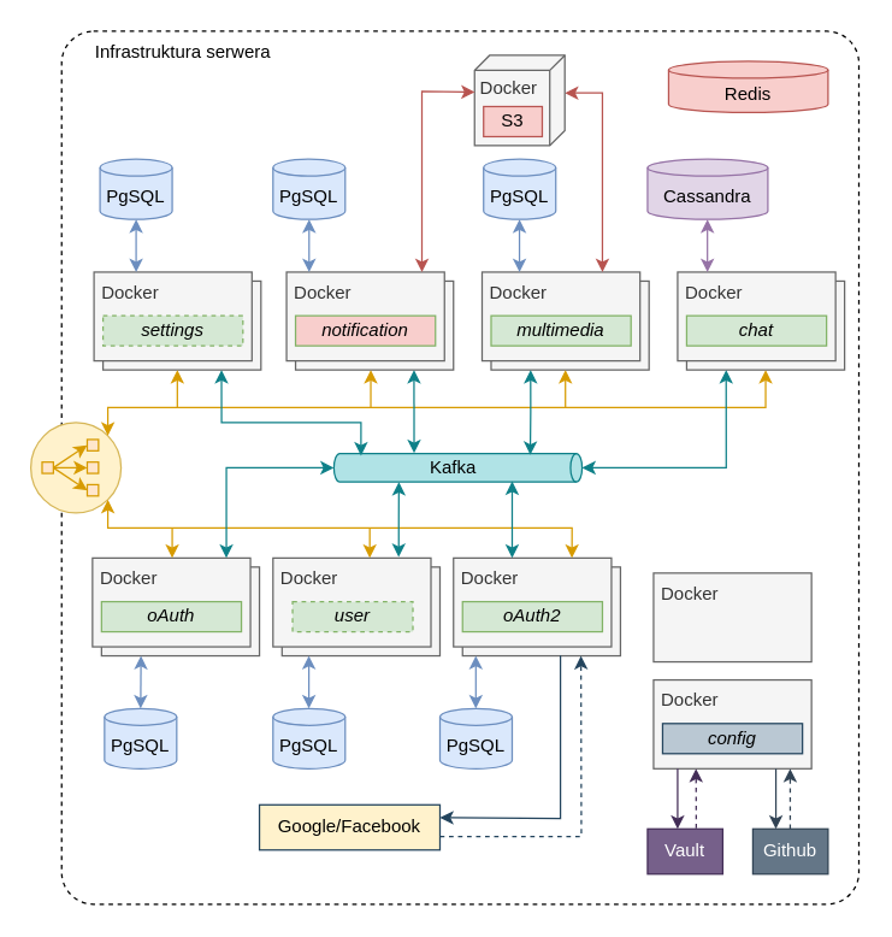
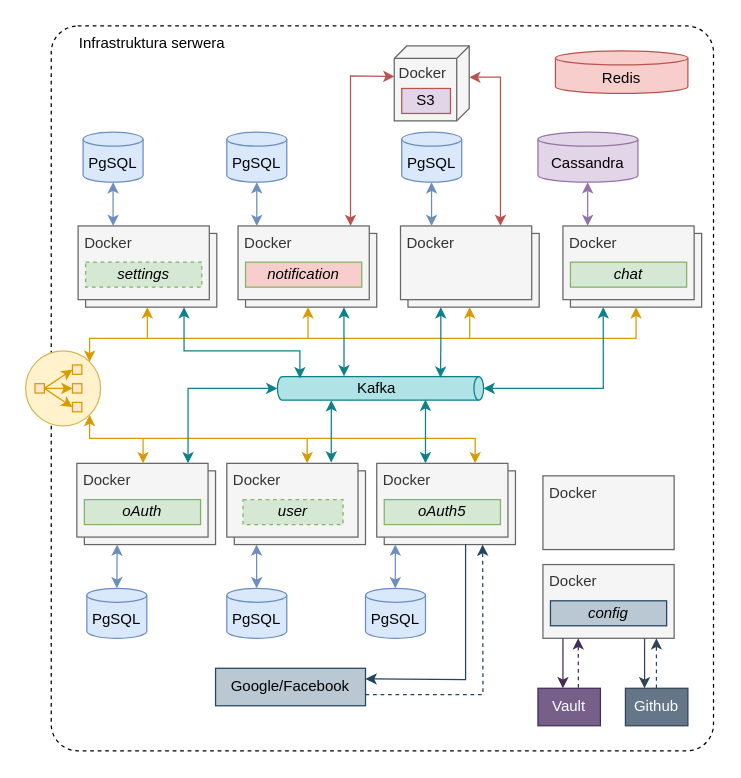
- <mxCell id="51" value="S3" style="rounded=0;whiteSpace=wrap;html=1;fillColor=#f8cecc;strokeColor=#b85450;" parent="1" vertex="1"><mxGeometry x="321" y="70" width="39" height="20" as="geometry" /></mxCell>
+ <mxCell id="51" value="S3" style="rounded=0;whiteSpace=wrap;html=1;fillColor=#e1d5e7;strokeColor=#b85450;" parent="1" vertex="1"><mxGeometry x="321" y="70" width="39" height="20" as="geometry" /></mxCell>
- <mxCell id="23" value="&lt;i&gt;multimedia&lt;/i&gt;" style="rounded=0;whiteSpace=wrap;html=1;fillColor=#d5e8d4;strokeColor=#82b366;" parent="20" vertex="1"><mxGeometry x="6" y="29" width="93" height="20" as="geometry" /></mxCell>
- <mxCell id="15" value="&lt;i&gt;oAuth2&lt;/i&gt;" style="rounded=0;whiteSpace=wrap;html=1;fillColor=#d5e8d4;strokeColor=#82b366;" parent="12" vertex="1"><mxGeometry x="6" y="29" width="93" height="20" as="geometry" /></mxCell>
+ <mxCell id="15" value="&lt;i&gt;oAuth5&lt;/i&gt;" style="rounded=0;whiteSpace=wrap;html=1;fillColor=#d5e8d4;strokeColor=#82b366;" parent="12" vertex="1"><mxGeometry x="6" y="29" width="93" height="20" as="geometry" /></mxCell>
- <mxCell id="87" value="Google/Facebook" style="rounded=0;whiteSpace=wrap;html=1;fillColor=#fff2cc;strokeColor=#23445d;" parent="1" vertex="1"><mxGeometry x="172" y="534" width="120" height="30" as="geometry" /></mxCell>
+ <mxCell id="87" value="Google/Facebook" style="rounded=0;whiteSpace=wrap;html=1;fillColor=#bac8d3;strokeColor=#23445d;" parent="1" vertex="1"><mxGeometry x="172" y="534" width="120" height="30" as="geometry" /></mxCell>
